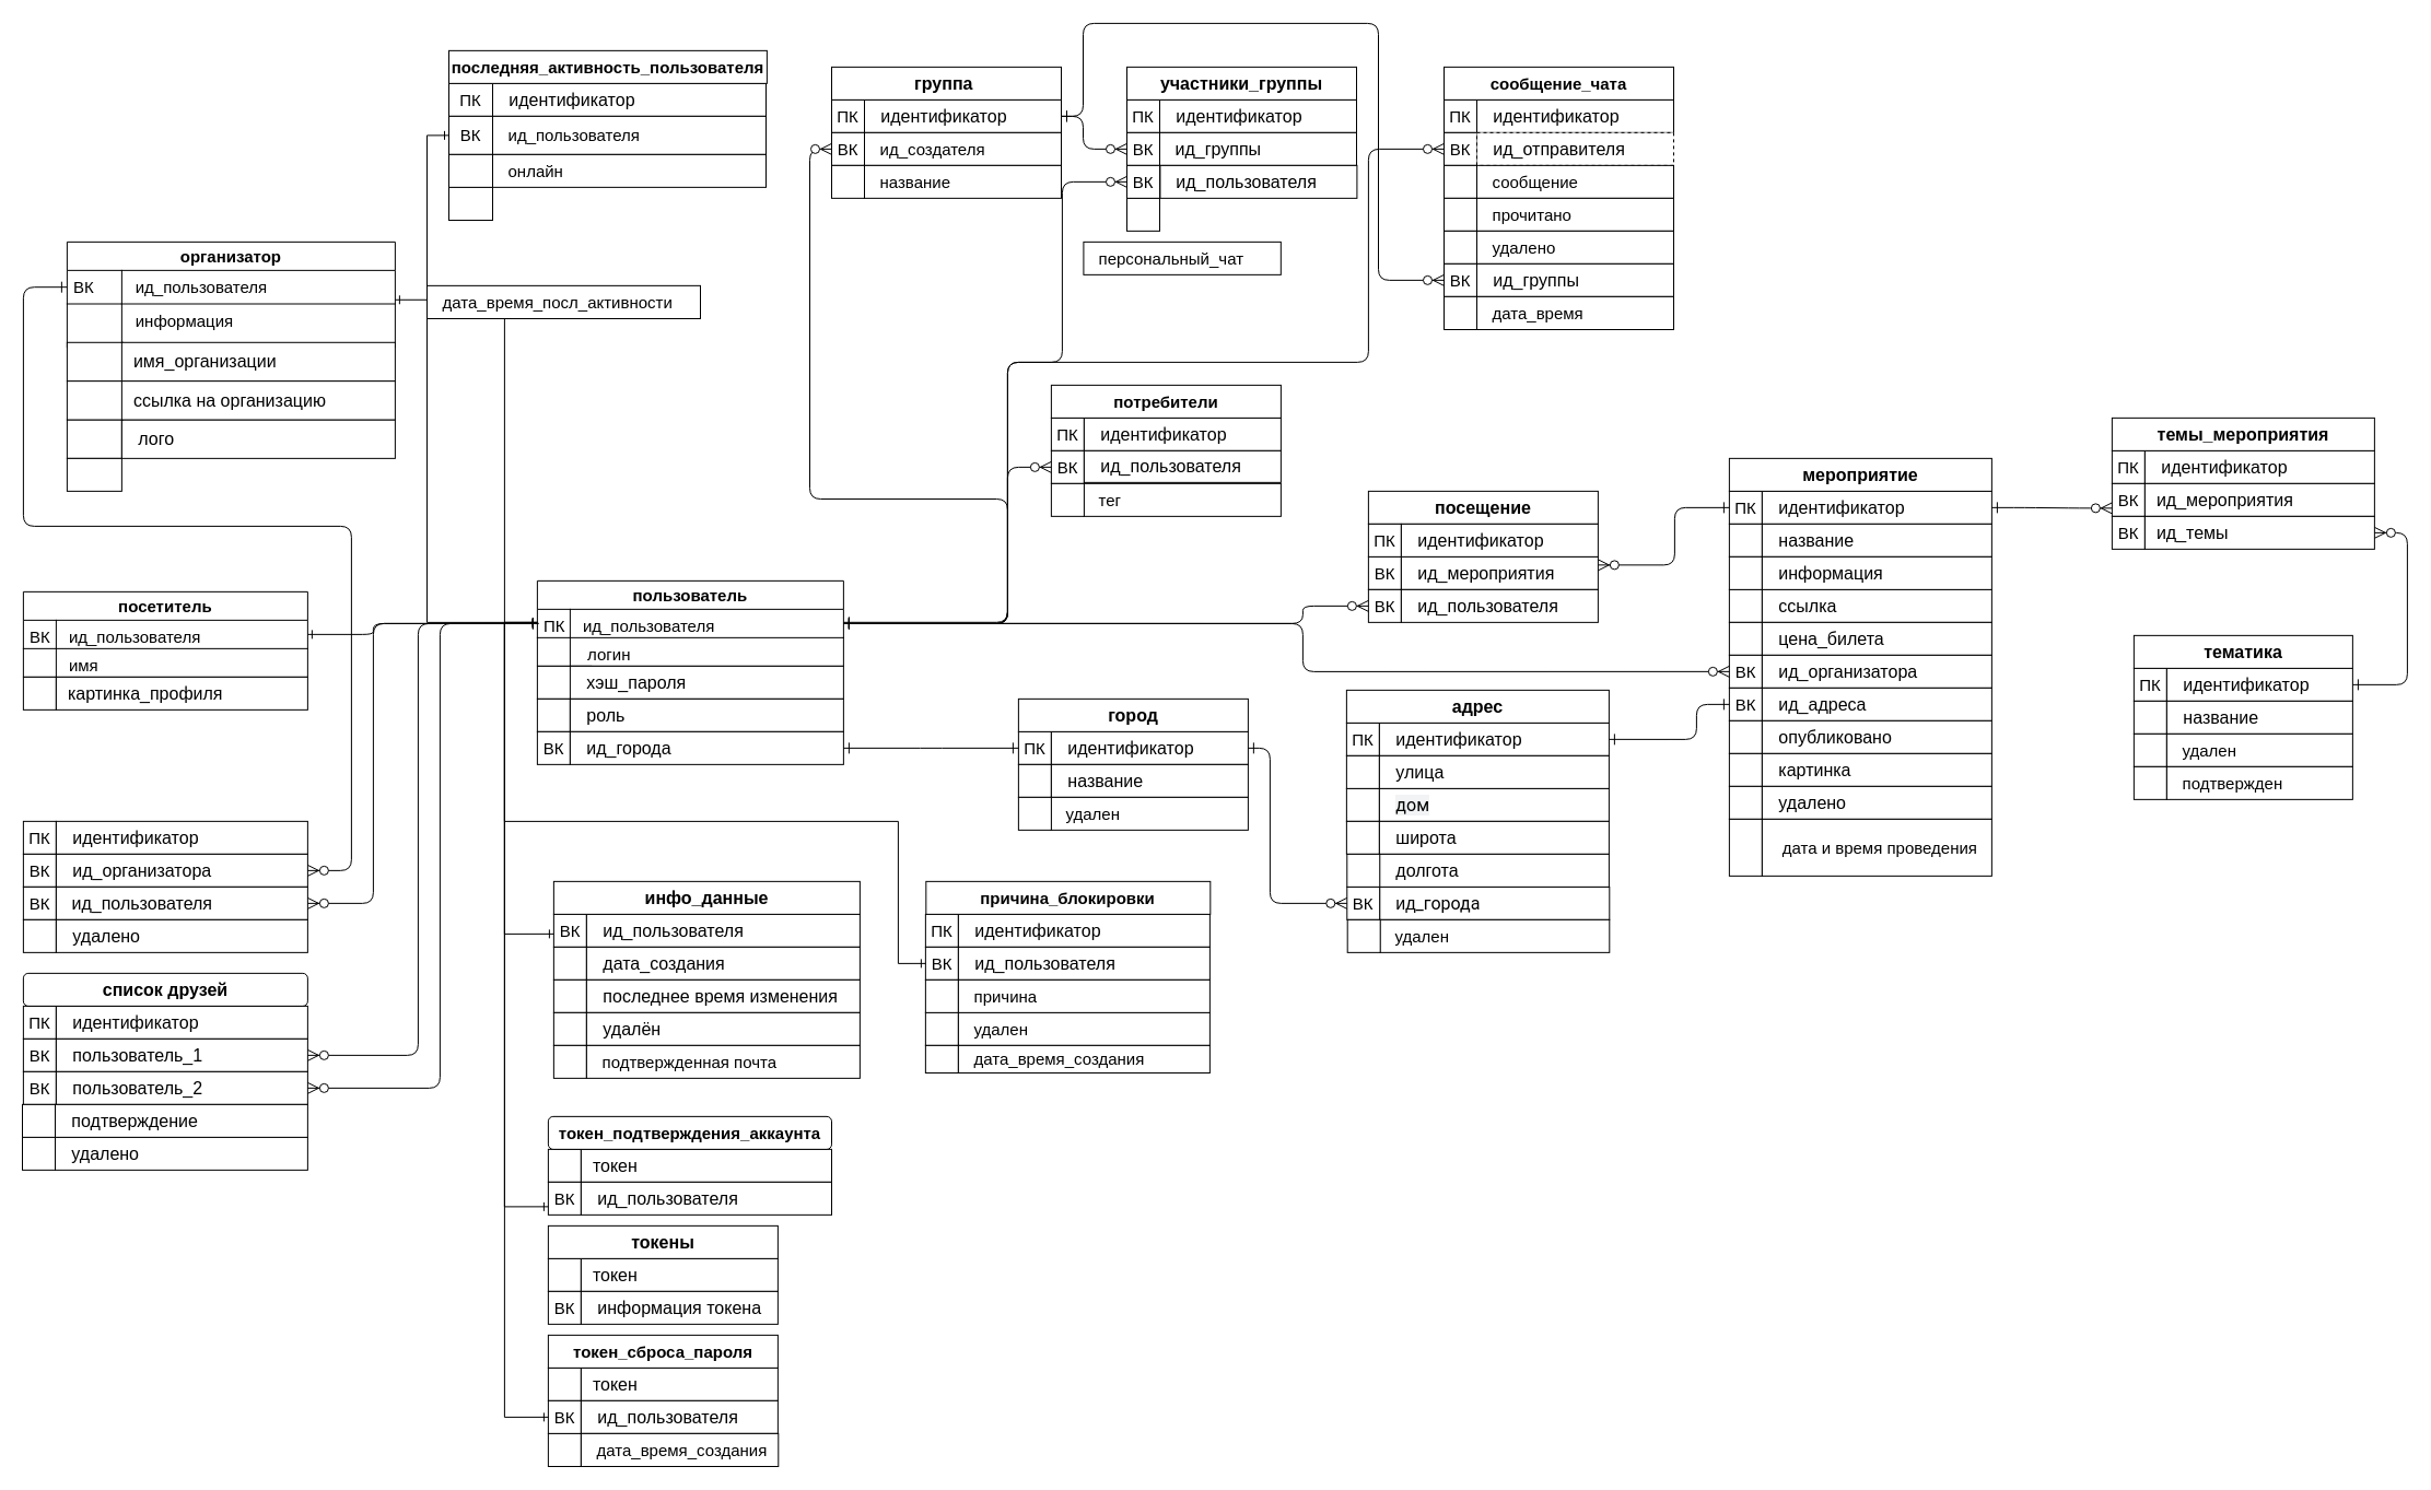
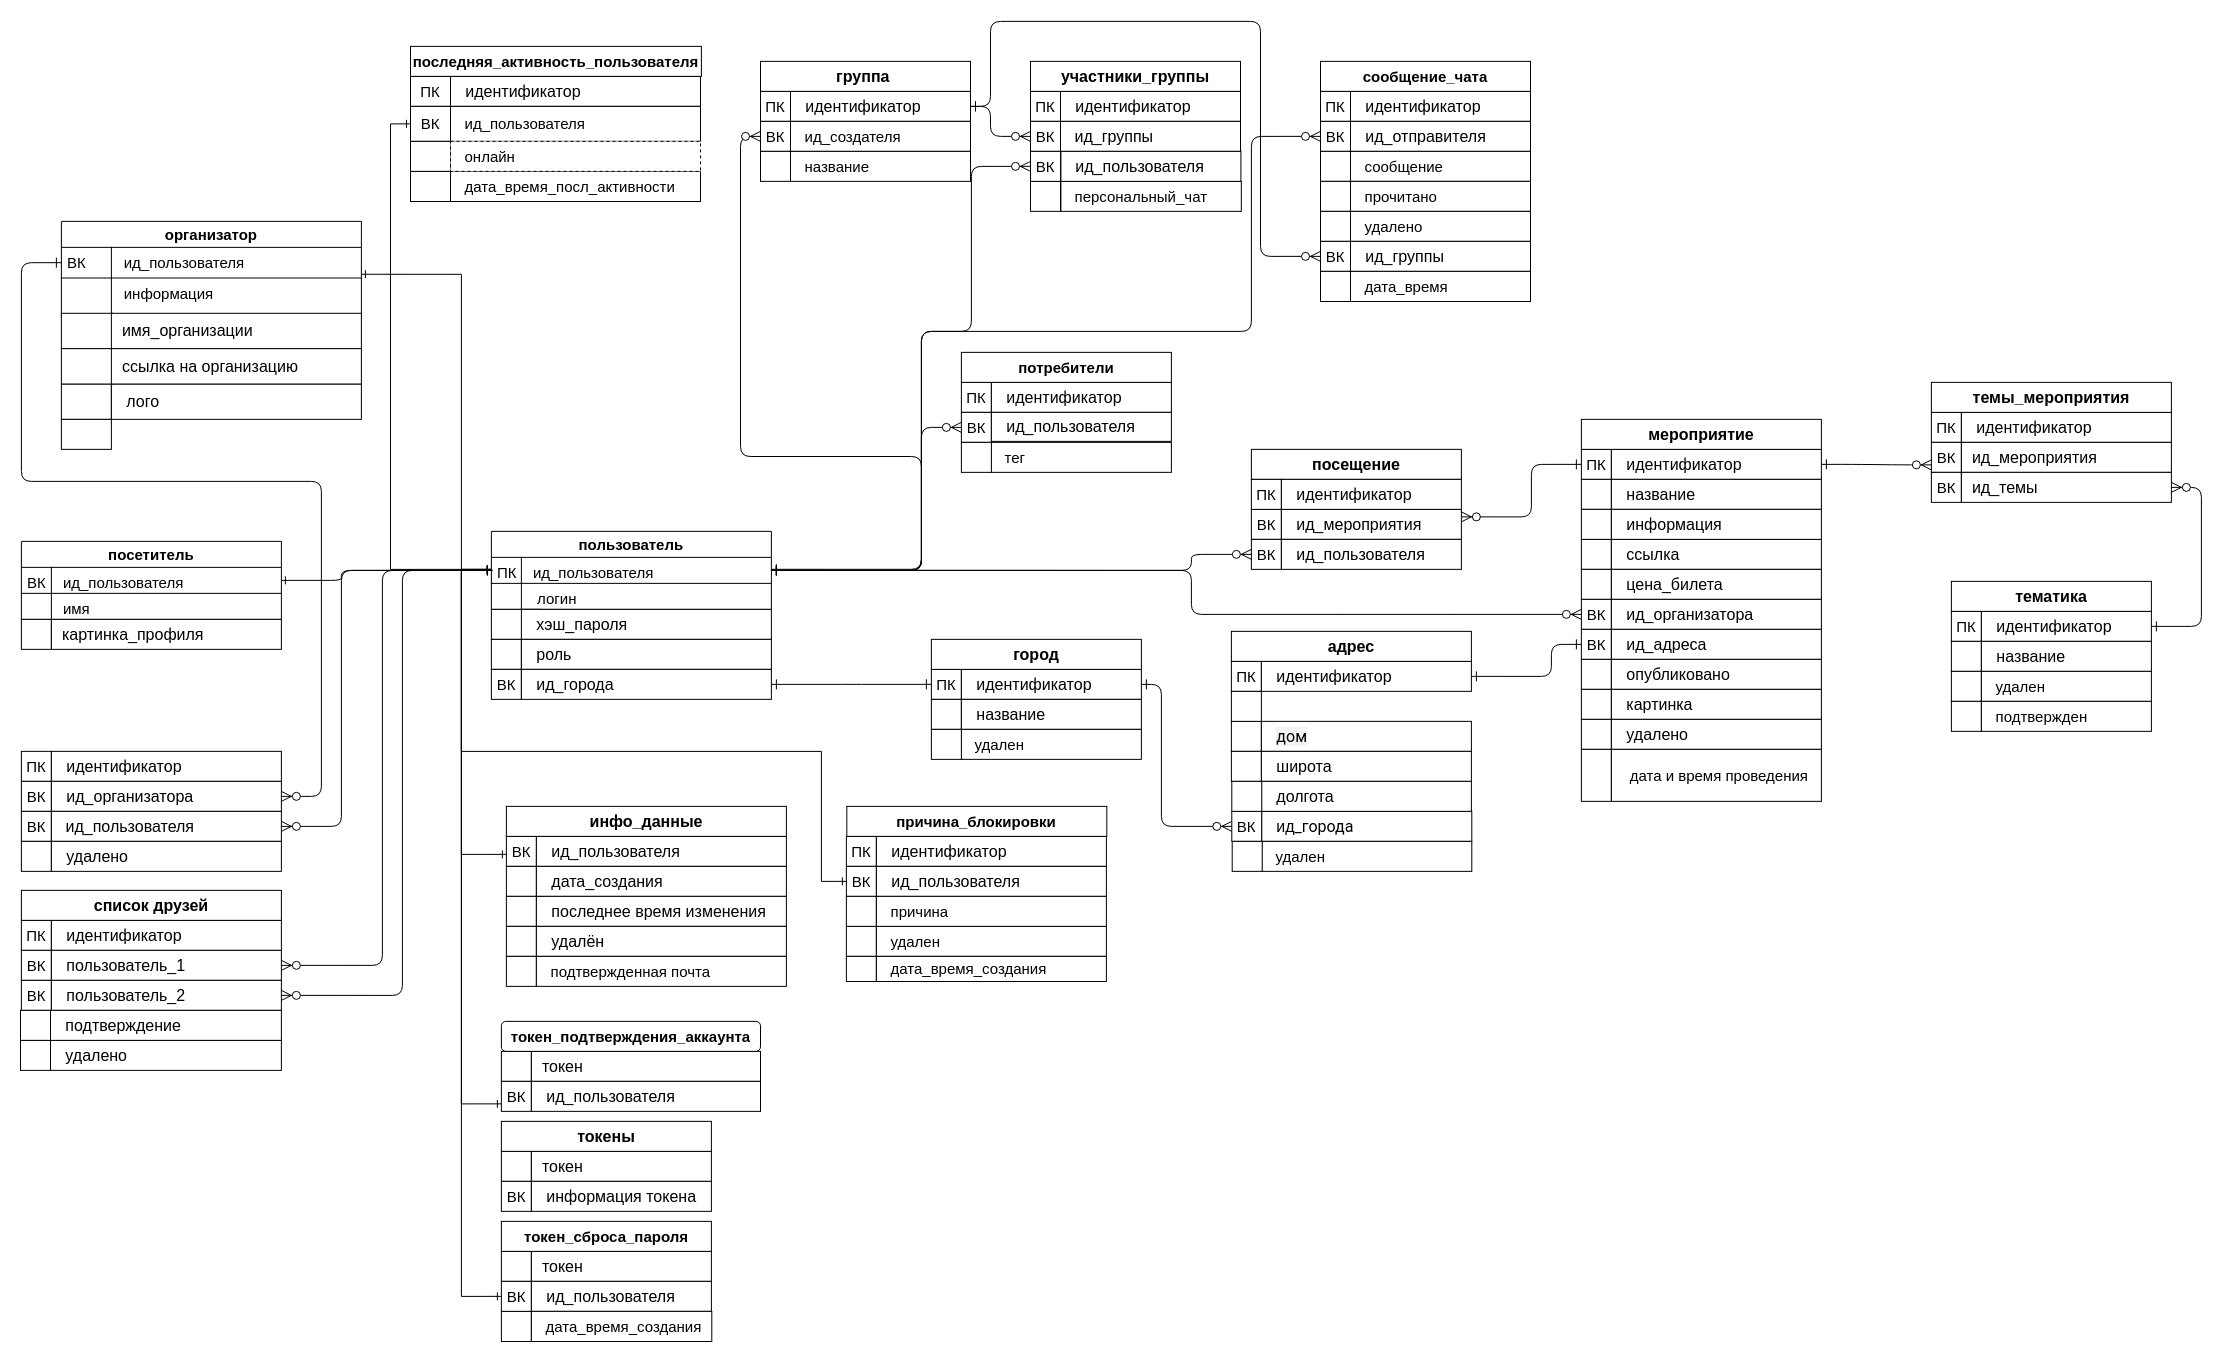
- <mxCell id="190" value="&lt;span style=&quot;font-size: 16px&quot;&gt;&amp;nbsp; &amp;nbsp;ид_отправителя&lt;/span&gt;" style="rounded=0;whiteSpace=wrap;html=1;align=left;fontSize=15;dashed=1;" vertex="1" parent="1"><mxGeometry x="1350" y="120.86" width="180" height="30" as="geometry" /></mxCell>
+ <mxCell id="190" value="&lt;span style=&quot;font-size: 16px&quot;&gt;&amp;nbsp; &amp;nbsp;ид_отправителя&lt;/span&gt;" style="rounded=0;whiteSpace=wrap;html=1;align=left;fontSize=15;" vertex="1" parent="1"><mxGeometry x="1350" y="120.86" width="180" height="30" as="geometry" /></mxCell>
- <mxCell id="224" value="&amp;nbsp; &amp;nbsp;&lt;font face=&quot;sans-serif&quot;&gt;онлайн&lt;/font&gt;" style="rounded=0;whiteSpace=wrap;html=1;align=left;fontSize=15;" vertex="1" parent="1"><mxGeometry x="450" y="140.86" width="250" height="30" as="geometry" /></mxCell>
+ <mxCell id="224" value="&amp;nbsp; &amp;nbsp;&lt;font face=&quot;sans-serif&quot;&gt;онлайн&lt;/font&gt;" style="rounded=0;whiteSpace=wrap;html=1;align=left;fontSize=15;dashed=1;" vertex="1" parent="1"><mxGeometry x="450" y="140.86" width="250" height="30" as="geometry" /></mxCell>
- <mxCell id="184" value="&amp;nbsp; &amp;nbsp;&lt;font face=&quot;sans-serif&quot;&gt;персональный_чат&lt;/font&gt;" style="rounded=0;whiteSpace=wrap;html=1;align=left;fontSize=15;" vertex="1" parent="1"><mxGeometry x="990.41" y="220.86" width="180.41" height="30" as="geometry" /></mxCell>
+ <mxCell id="184" value="&amp;nbsp; &amp;nbsp;&lt;font face=&quot;sans-serif&quot;&gt;персональный_чат&lt;/font&gt;" style="rounded=0;whiteSpace=wrap;html=1;align=left;fontSize=15;" vertex="1" parent="1"><mxGeometry x="1060.41" y="180.86" width="180.41" height="30" as="geometry" /></mxCell>
- <mxCell id="222" value="&amp;nbsp; &amp;nbsp;&lt;font face=&quot;sans-serif&quot;&gt;дата_время_посл_активности&lt;/font&gt;" style="rounded=0;whiteSpace=wrap;html=1;align=left;fontSize=15;" vertex="1" parent="1"><mxGeometry x="390" y="260.86" width="250" height="30.14" as="geometry" /></mxCell>
+ <mxCell id="222" value="&amp;nbsp; &amp;nbsp;&lt;font face=&quot;sans-serif&quot;&gt;дата_время_посл_активности&lt;/font&gt;" style="rounded=0;whiteSpace=wrap;html=1;align=left;fontSize=15;" vertex="1" parent="1"><mxGeometry x="450" y="170.86" width="250" height="30.14" as="geometry" /></mxCell>
- <mxCell id="59" value="&lt;span style=&quot;font-size: 16px&quot;&gt;&amp;nbsp; &amp;nbsp;улица&lt;/span&gt;" style="rounded=0;whiteSpace=wrap;html=1;align=left;fontSize=15;fontStyle=0" vertex="1" parent="1"><mxGeometry x="1260.88" y="690.86" width="210" height="30" as="geometry" /></mxCell>
- <mxCell id="87" value="&lt;b style=&quot;font-size: 16px&quot;&gt;список друзей&lt;/b&gt;" style="whiteSpace=wrap;html=1;align=center;fontSize=15;rounded=1;" vertex="1" parent="1"><mxGeometry x="20.88" y="889.86" width="260" height="30" as="geometry" /></mxCell>
+ <mxCell id="87" value="&lt;b style=&quot;font-size: 16px&quot;&gt;список друзей&lt;/b&gt;" style="rounded=0;whiteSpace=wrap;html=1;align=center;fontSize=15;" vertex="1" parent="1"><mxGeometry x="20.88" y="889.86" width="260" height="30" as="geometry" /></mxCell>
